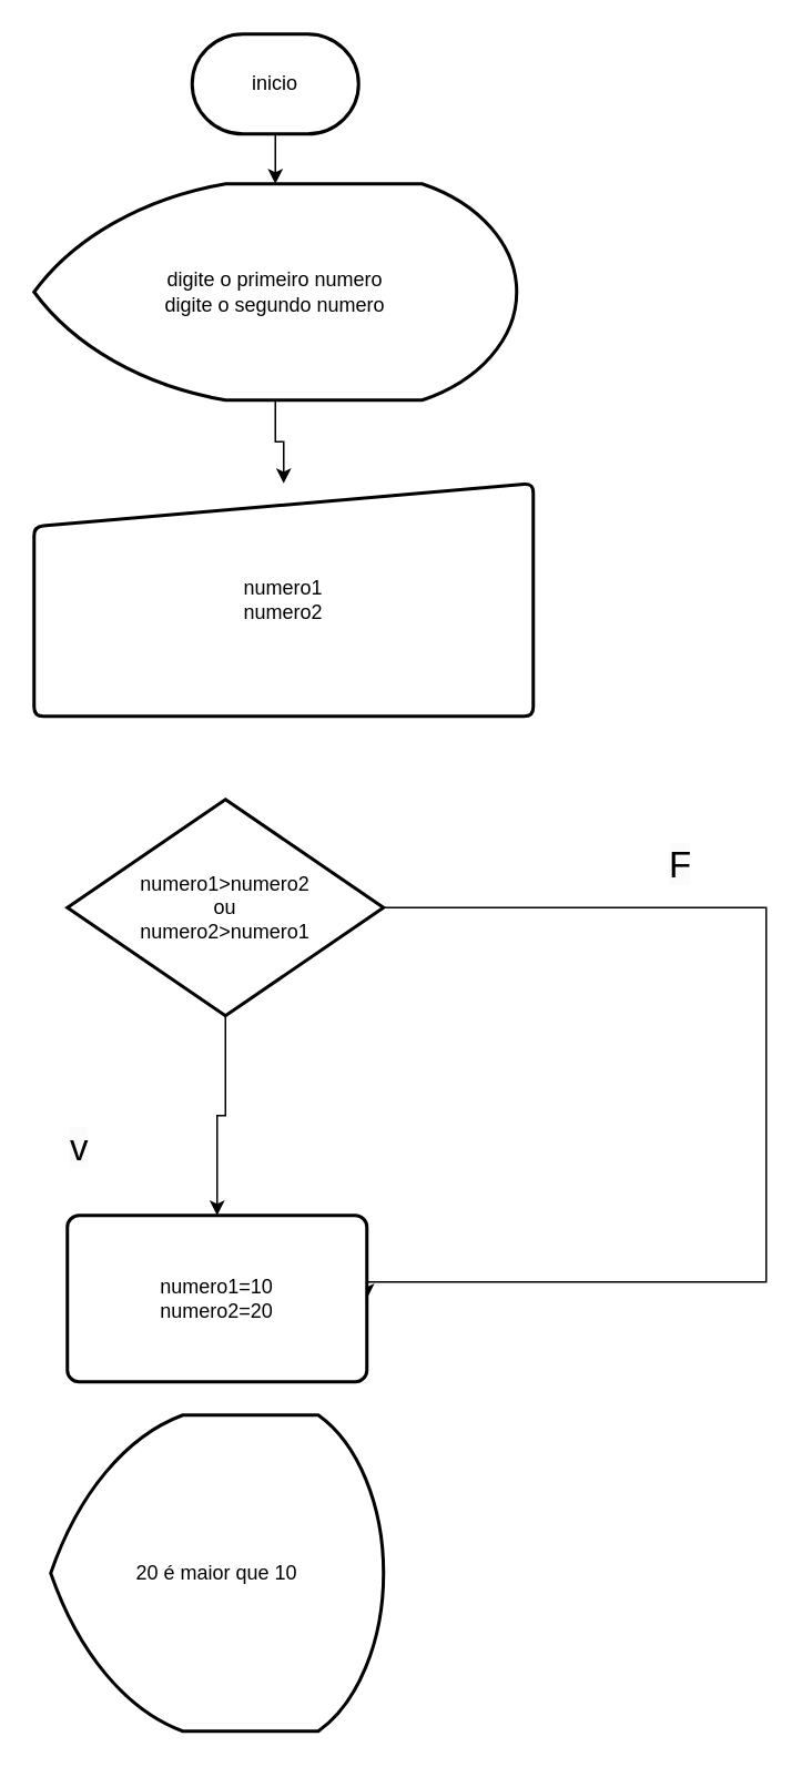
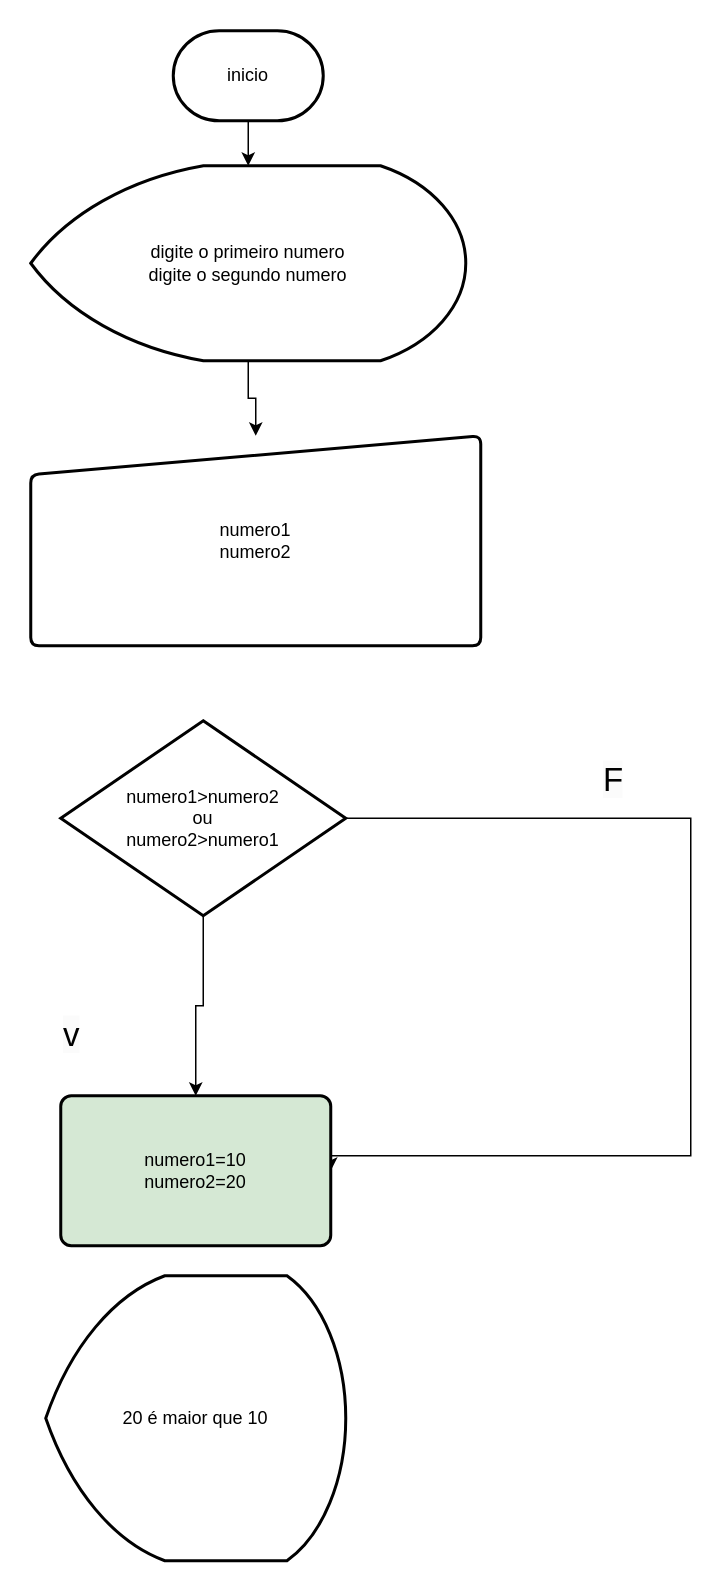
- <mxCell id="10" value="numero1=10&lt;br&gt;numero2=20" style="rounded=1;whiteSpace=wrap;html=1;absoluteArcSize=1;arcSize=14;strokeWidth=2;" vertex="1" parent="1"><mxGeometry x="40" y="730" width="180" height="100" as="geometry" /></mxCell>
+ <mxCell id="10" value="numero1=10&lt;br&gt;numero2=20" style="rounded=1;whiteSpace=wrap;html=1;absoluteArcSize=1;arcSize=14;strokeWidth=2;fillColor=#d5e8d4;" vertex="1" parent="1"><mxGeometry x="40" y="730" width="180" height="100" as="geometry" /></mxCell>
